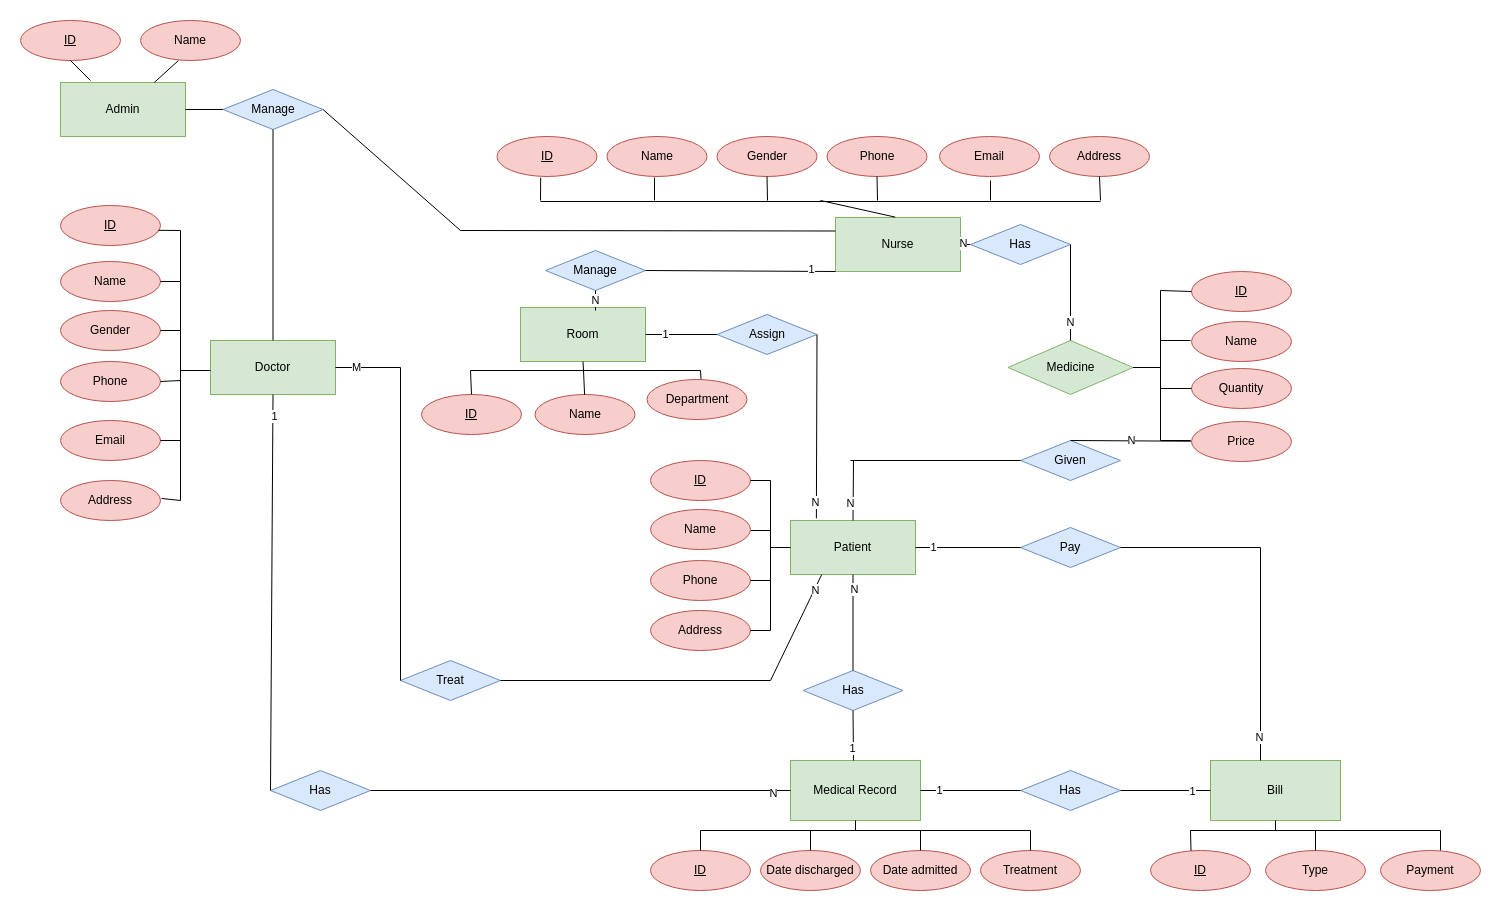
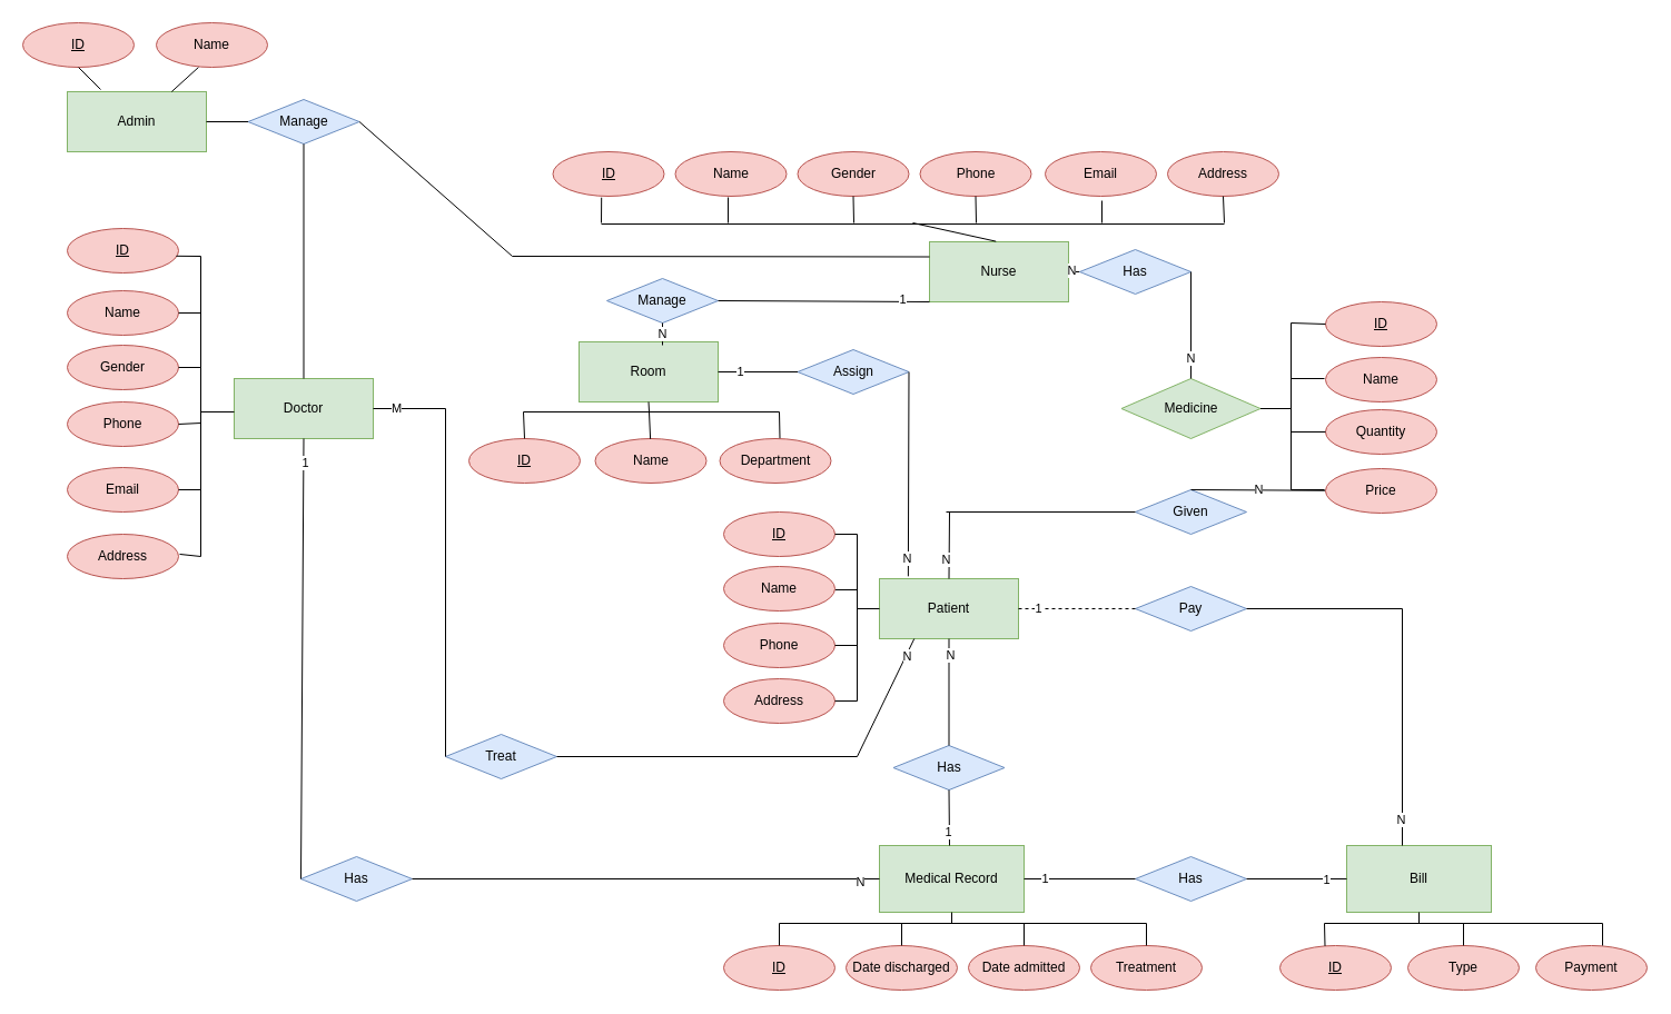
- <mxCell id="97" value="Department" style="ellipse;whiteSpace=wrap;html=1;align=center;fillColor=#f8cecc;strokeColor=#b85450;" parent="1" vertex="1"><mxGeometry x="646.5" y="379" width="100" height="40" as="geometry" /></mxCell>
+ <mxCell id="97" value="Department" style="ellipse;whiteSpace=wrap;html=1;align=center;fillColor=#f8cecc;strokeColor=#b85450;" parent="1" vertex="1"><mxGeometry x="646.5" y="394" width="100" height="40" as="geometry" /></mxCell>
- <mxCell id="36" value="" style="endArrow=none;html=1;rounded=0;exitX=1;exitY=0.5;exitDx=0;exitDy=0;entryX=0;entryY=0.5;entryDx=0;entryDy=0;" parent="1" source="2" target="35" edge="1"><mxGeometry width="50" height="50" relative="1" as="geometry"><mxPoint x="1080" y="720" as="sourcePoint" /><mxPoint x="1130" y="670" as="targetPoint" /></mxGeometry></mxCell>
+ <mxCell id="36" value="" style="endArrow=none;html=1;rounded=0;exitX=1;exitY=0.5;exitDx=0;exitDy=0;entryX=0;entryY=0.5;entryDx=0;entryDy=0;dashed=1;" parent="1" source="2" target="35" edge="1"><mxGeometry width="50" height="50" relative="1" as="geometry"><mxPoint x="1080" y="720" as="sourcePoint" /><mxPoint x="1130" y="670" as="targetPoint" /></mxGeometry></mxCell>
